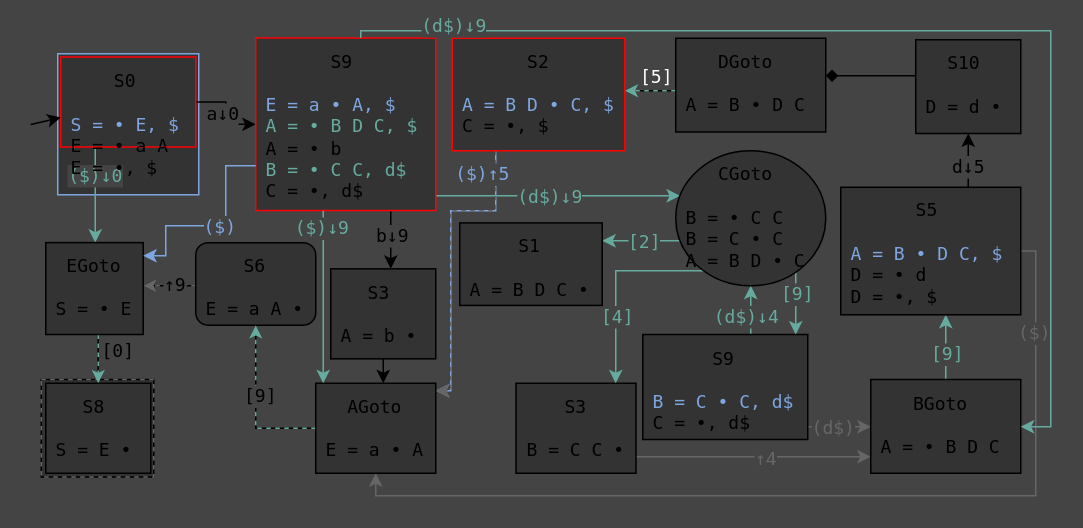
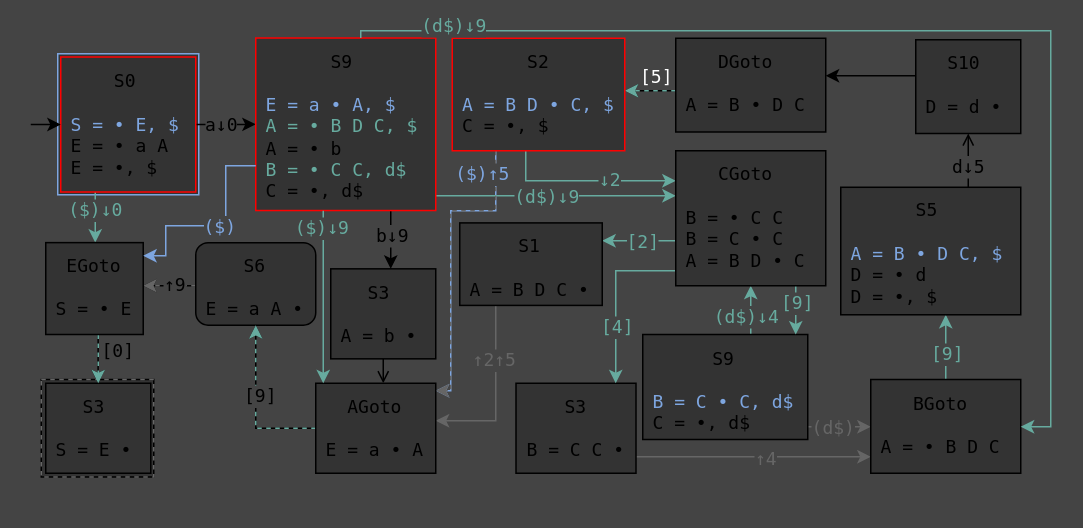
- <mxCell id="46" style="edgeStyle=orthogonalEdgeStyle;rounded=0;orthogonalLoop=1;jettySize=auto;html=1;fontFamily=monospace;fontSize=12;fontColor=default;labelBackgroundColor=#444444;resizable=0;endArrow=diamond;" parent="1" source="47" target="72" edge="1"><mxGeometry relative="1" as="geometry"><Array as="points"><mxPoint x="580" y="50" /><mxPoint x="580" y="50" /></Array></mxGeometry></mxCell>
+ <mxCell id="46" style="edgeStyle=orthogonalEdgeStyle;rounded=0;orthogonalLoop=1;jettySize=auto;html=1;fontFamily=monospace;fontSize=12;fontColor=default;labelBackgroundColor=#444444;resizable=0;" parent="1" source="47" target="72" edge="1"><mxGeometry relative="1" as="geometry"><Array as="points"><mxPoint x="580" y="50" /><mxPoint x="580" y="50" /></Array></mxGeometry></mxCell>
- <mxCell id="21" value="&lt;div style=&quot;text-align: center;&quot;&gt;S0&lt;/div&gt;&lt;div&gt;&lt;br&gt;&lt;/div&gt;&lt;font color=&quot;#7ea6e0&quot;&gt;S = •&amp;nbsp;E, $&lt;/font&gt;&lt;div&gt;E = • a A&lt;br&gt;&lt;div&gt;E =&amp;nbsp;&lt;span style=&quot;background-color: initial;&quot;&gt;•, $&lt;/span&gt;&lt;/div&gt;&lt;/div&gt;" style="rounded=0;whiteSpace=wrap;html=1;fontFamily=monospace;align=left;spacing=7;verticalAlign=top;spacingTop=-3;fillColor=#333333;fontColor=default;strokeColor=#FF0000;" parent="1" vertex="1"><mxGeometry x="40" y="37.5" width="90" height="60" as="geometry" /></mxCell>
+ <mxCell id="21" value="&lt;div style=&quot;text-align: center;&quot;&gt;S0&lt;/div&gt;&lt;div&gt;&lt;br&gt;&lt;/div&gt;&lt;font color=&quot;#7ea6e0&quot;&gt;S = •&amp;nbsp;E, $&lt;/font&gt;&lt;div&gt;E = • a A&lt;br&gt;&lt;div&gt;E =&amp;nbsp;&lt;span style=&quot;background-color: initial;&quot;&gt;•, $&lt;/span&gt;&lt;/div&gt;&lt;/div&gt;" style="rounded=0;whiteSpace=wrap;html=1;fontFamily=monospace;align=left;spacing=7;verticalAlign=top;spacingTop=-3;fillColor=#333333;fontColor=default;strokeColor=#FF0000;" parent="1" vertex="1"><mxGeometry x="40" y="37.5" width="90" height="90" as="geometry" /></mxCell>
- <mxCell id="37" style="edgeStyle=orthogonalEdgeStyle;rounded=0;orthogonalLoop=1;jettySize=auto;html=1;fontFamily=monospace;fontSize=12;fontColor=default;labelBackgroundColor=#444444;resizable=0;" parent="1" source="39" target="47" edge="1"><mxGeometry relative="1" as="geometry"><Array as="points"><mxPoint x="645" y="110" /><mxPoint x="645" y="110" /></Array></mxGeometry></mxCell>
+ <mxCell id="37" style="edgeStyle=orthogonalEdgeStyle;rounded=0;orthogonalLoop=1;jettySize=auto;html=1;fontFamily=monospace;fontSize=12;fontColor=default;labelBackgroundColor=#444444;resizable=0;endArrow=open;" parent="1" source="39" target="47" edge="1"><mxGeometry relative="1" as="geometry"><Array as="points"><mxPoint x="645" y="110" /><mxPoint x="645" y="110" /></Array></mxGeometry></mxCell>
+ <mxCell id="48" style="edgeStyle=orthogonalEdgeStyle;rounded=0;orthogonalLoop=1;jettySize=auto;html=1;fontFamily=monospace;fontSize=12;fontColor=#67AB9F;labelBackgroundColor=#444444;resizable=0;strokeColor=#67AB9F;" parent="1" source="54" target="70" edge="1"><mxGeometry relative="1" as="geometry"><Array as="points"><mxPoint x="350" y="120" /></Array></mxGeometry></mxCell>
+ <mxCell id="49" value="" style="edgeLabel;html=1;align=center;verticalAlign=middle;resizable=0;points=[];rounded=0;strokeColor=default;spacing=10;fontFamily=monospace;fontSize=12;fontColor=default;labelBackgroundColor=#444444;fillColor=default;gradientColor=none;" parent="48" vertex="1" connectable="0"><mxGeometry x="-0.114" y="1" relative="1" as="geometry"><mxPoint x="25" y="1" as="offset" /></mxGeometry></mxCell>
+ <mxCell id="50" value="↓2" style="edgeLabel;html=1;align=center;verticalAlign=middle;resizable=0;points=[];rounded=0;strokeColor=default;spacing=10;fontFamily=monospace;fontSize=12;fontColor=#67AB9F;labelBackgroundColor=#444444;fillColor=default;gradientColor=none;" vertex="1" connectable="0" parent="48"><mxGeometry x="0.242" y="-1" relative="1" as="geometry"><mxPoint y="-2" as="offset" /></mxGeometry></mxCell>
- <mxCell id="70" value="&lt;div style=&quot;text-align: center;&quot;&gt;CGoto&lt;/div&gt;&lt;div&gt;&lt;span style=&quot;background-color: initial;&quot;&gt;&lt;br&gt;&lt;/span&gt;&lt;/div&gt;&lt;div&gt;&lt;span style=&quot;background-color: initial;&quot;&gt;B =&amp;nbsp;&lt;/span&gt;&lt;span style=&quot;background-color: initial;&quot;&gt;• C C&lt;/span&gt;&lt;br&gt;&lt;/div&gt;&lt;div&gt;&lt;span style=&quot;background-color: initial;&quot;&gt;B =&amp;nbsp;&lt;/span&gt;&lt;span style=&quot;background-color: initial;&quot;&gt;C&amp;nbsp;&lt;/span&gt;&lt;span style=&quot;background-color: initial;&quot;&gt;•&lt;/span&gt;&lt;span style=&quot;background-color: initial;&quot;&gt;&amp;nbsp;&lt;/span&gt;&lt;span style=&quot;background-color: initial;&quot;&gt;C&lt;/span&gt;&lt;/div&gt;&lt;div&gt;A = B D • C&lt;/div&gt;" style="ellipse;whiteSpace=wrap;html=1;fontFamily=monospace;align=left;spacing=7;verticalAlign=top;spacingTop=-3;fillColor=#333333;fontColor=default;" parent="1" vertex="1"><mxGeometry x="450" y="100" width="100" height="90" as="geometry" /></mxCell>
+ <mxCell id="70" value="&lt;div style=&quot;text-align: center;&quot;&gt;CGoto&lt;/div&gt;&lt;div&gt;&lt;span style=&quot;background-color: initial;&quot;&gt;&lt;br&gt;&lt;/span&gt;&lt;/div&gt;&lt;div&gt;&lt;span style=&quot;background-color: initial;&quot;&gt;B =&amp;nbsp;&lt;/span&gt;&lt;span style=&quot;background-color: initial;&quot;&gt;• C C&lt;/span&gt;&lt;br&gt;&lt;/div&gt;&lt;div&gt;&lt;span style=&quot;background-color: initial;&quot;&gt;B =&amp;nbsp;&lt;/span&gt;&lt;span style=&quot;background-color: initial;&quot;&gt;C&amp;nbsp;&lt;/span&gt;&lt;span style=&quot;background-color: initial;&quot;&gt;•&lt;/span&gt;&lt;span style=&quot;background-color: initial;&quot;&gt;&amp;nbsp;&lt;/span&gt;&lt;span style=&quot;background-color: initial;&quot;&gt;C&lt;/span&gt;&lt;/div&gt;&lt;div&gt;A = B D • C&lt;/div&gt;" style="rounded=0;whiteSpace=wrap;html=1;fontFamily=monospace;align=left;spacing=7;verticalAlign=top;spacingTop=-3;fillColor=#333333;fontColor=default;" parent="1" vertex="1"><mxGeometry x="450" y="100" width="100" height="90" as="geometry" /></mxCell>
- <mxCell id="29" style="edgeStyle=orthogonalEdgeStyle;rounded=0;orthogonalLoop=1;jettySize=auto;html=1;fontFamily=monospace;fontSize=12;fontColor=default;labelBackgroundColor=#444444;resizable=0;" parent="1" source="30" target="62" edge="1"><mxGeometry relative="1" as="geometry"><Array as="points"><mxPoint x="265" y="227.5" /><mxPoint x="260" y="227.5" /></Array></mxGeometry></mxCell>
+ <mxCell id="29" style="edgeStyle=orthogonalEdgeStyle;rounded=0;orthogonalLoop=1;jettySize=auto;html=1;fontFamily=monospace;fontSize=12;fontColor=default;labelBackgroundColor=#444444;resizable=0;endArrow=open;" parent="1" source="30" target="62" edge="1"><mxGeometry relative="1" as="geometry"><Array as="points"><mxPoint x="265" y="227.5" /><mxPoint x="260" y="227.5" /></Array></mxGeometry></mxCell>
- <mxCell id="22" value="&lt;div style=&quot;text-align: center;&quot;&gt;S8&lt;/div&gt;&lt;div&gt;&lt;br&gt;&lt;/div&gt;&lt;div&gt;S = E&amp;nbsp;&lt;span style=&quot;background-color: initial;&quot;&gt;•&lt;/span&gt;&lt;/div&gt;" style="rounded=0;whiteSpace=wrap;html=1;fontFamily=monospace;align=left;spacing=7;verticalAlign=top;spacingTop=-3;fillColor=#333333;" parent="1" vertex="1"><mxGeometry x="30" y="255" width="70.02" height="60" as="geometry" /></mxCell>
+ <mxCell id="22" value="&lt;div style=&quot;text-align: center;&quot;&gt;S3&lt;/div&gt;&lt;div&gt;&lt;br&gt;&lt;/div&gt;&lt;div&gt;S = E&amp;nbsp;&lt;span style=&quot;background-color: initial;&quot;&gt;•&lt;/span&gt;&lt;/div&gt;" style="rounded=0;whiteSpace=wrap;html=1;fontFamily=monospace;align=left;spacing=7;verticalAlign=top;spacingTop=-3;fillColor=#333333;" parent="1" vertex="1"><mxGeometry x="30" y="255" width="70.02" height="60" as="geometry" /></mxCell>
+ <mxCell id="55" style="edgeStyle=orthogonalEdgeStyle;rounded=0;orthogonalLoop=1;jettySize=auto;html=1;fontFamily=monospace;fontSize=12;fontColor=default;labelBackgroundColor=#444444;resizable=0;strokeColor=#666666;" parent="1" source="71" target="62" edge="1"><mxGeometry relative="1" as="geometry"><Array as="points"><mxPoint x="330" y="280" /></Array></mxGeometry></mxCell>
+ <mxCell id="56" value="↑2↑5" style="edgeLabel;html=1;align=center;verticalAlign=middle;resizable=0;points=[];rounded=0;strokeColor=default;spacing=10;fontFamily=monospace;fontSize=12;fontColor=#666666;labelBackgroundColor=#444444;fillColor=default;gradientColor=none;" parent="55" vertex="1" connectable="0"><mxGeometry x="-0.348" y="-1" relative="1" as="geometry"><mxPoint x="-1" y="-2" as="offset" /></mxGeometry></mxCell>
- <mxCell id="2" style="edgeStyle=orthogonalEdgeStyle;rounded=0;orthogonalLoop=1;jettySize=auto;html=1;fontFamily=monospace;fontSize=12;fontColor=default;labelBackgroundColor=#444444;resizable=0;strokeColor=#666666;" edge="1" parent="1" source="39" target="62"><mxGeometry relative="1" as="geometry"><Array as="points"><mxPoint x="690" y="167" /><mxPoint x="690" y="330" /><mxPoint x="250" y="330" /></Array></mxGeometry></mxCell>
- <mxCell id="3" value="&lt;span style=&quot;&quot;&gt;($)&lt;/span&gt;" style="edgeLabel;html=1;align=center;verticalAlign=middle;resizable=0;points=[];rounded=0;strokeColor=default;spacing=10;fontFamily=monospace;fontSize=12;fontColor=#666666;labelBackgroundColor=#444444;fillColor=default;gradientColor=none;" vertex="1" connectable="0" parent="2"><mxGeometry x="-0.791" relative="1" as="geometry"><mxPoint x="-2" y="-1" as="offset" /></mxGeometry></mxCell>
